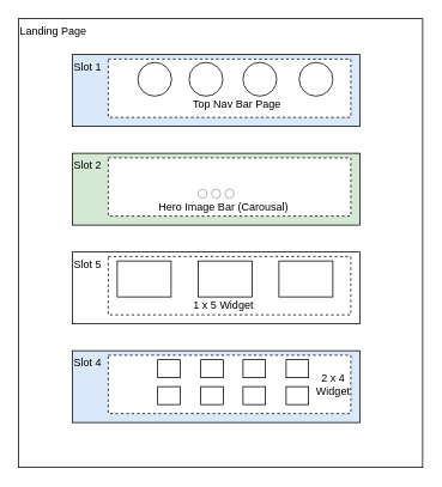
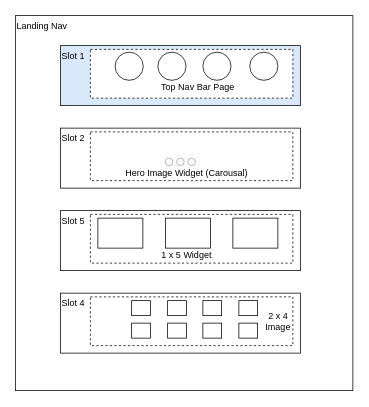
- <mxCell id="2" value="Landing Page" style="whiteSpace=wrap;html=1;align=left;verticalAlign=top;" vertex="1" parent="1"><mxGeometry x="20" y="20" width="450" height="500" as="geometry" /></mxCell>
+ <mxCell id="2" value="Landing Nav" style="whiteSpace=wrap;html=1;align=left;verticalAlign=top;" vertex="1" parent="1"><mxGeometry x="20" y="20" width="450" height="500" as="geometry" /></mxCell>
- <mxCell id="9" value="Slot 2&amp;nbsp;" style="rounded=0;whiteSpace=wrap;html=1;align=left;verticalAlign=top;fillColor=#d5e8d4;" vertex="1" parent="1"><mxGeometry x="80" y="170" width="320" height="80" as="geometry" /></mxCell>
+ <mxCell id="9" value="Slot 2&amp;nbsp;" style="rounded=0;whiteSpace=wrap;html=1;align=left;verticalAlign=top;" vertex="1" parent="1"><mxGeometry x="80" y="170" width="320" height="80" as="geometry" /></mxCell>
- <mxCell id="11" value="Hero Image Bar (Carousal)" style="text;html=1;resizable=0;autosize=1;align=center;verticalAlign=middle;points=[];fillColor=none;strokeColor=none;rounded=0;dashed=1;" vertex="1" parent="1"><mxGeometry x="153" y="215" width="190" height="30" as="geometry" /></mxCell>
+ <mxCell id="11" value="Hero Image Widget (Carousal)" style="text;html=1;resizable=0;autosize=1;align=center;verticalAlign=middle;points=[];fillColor=none;strokeColor=none;rounded=0;dashed=1;" vertex="1" parent="1"><mxGeometry x="153" y="215" width="190" height="30" as="geometry" /></mxCell>
- <mxCell id="22" value="Slot 4&amp;nbsp;" style="rounded=0;whiteSpace=wrap;html=1;align=left;verticalAlign=top;fillColor=#dae8fc;" vertex="1" parent="1"><mxGeometry x="80" y="390" width="320" height="80" as="geometry" /></mxCell>
+ <mxCell id="22" value="Slot 4&amp;nbsp;" style="rounded=0;whiteSpace=wrap;html=1;align=left;verticalAlign=top;" vertex="1" parent="1"><mxGeometry x="80" y="390" width="320" height="80" as="geometry" /></mxCell>
- <mxCell id="32" value="2 x 4&lt;br&gt;Widget" style="text;html=1;resizable=0;autosize=1;align=center;verticalAlign=middle;points=[];fillColor=none;strokeColor=none;rounded=0;dashed=1;" vertex="1" parent="1"><mxGeometry x="340" y="407.5" width="60" height="40" as="geometry" /></mxCell>
+ <mxCell id="32" value="2 x 4&lt;br&gt;Image" style="text;html=1;resizable=0;autosize=1;align=center;verticalAlign=middle;points=[];fillColor=none;strokeColor=none;rounded=0;dashed=1;" vertex="1" parent="1"><mxGeometry x="340" y="407.5" width="60" height="40" as="geometry" /></mxCell>
